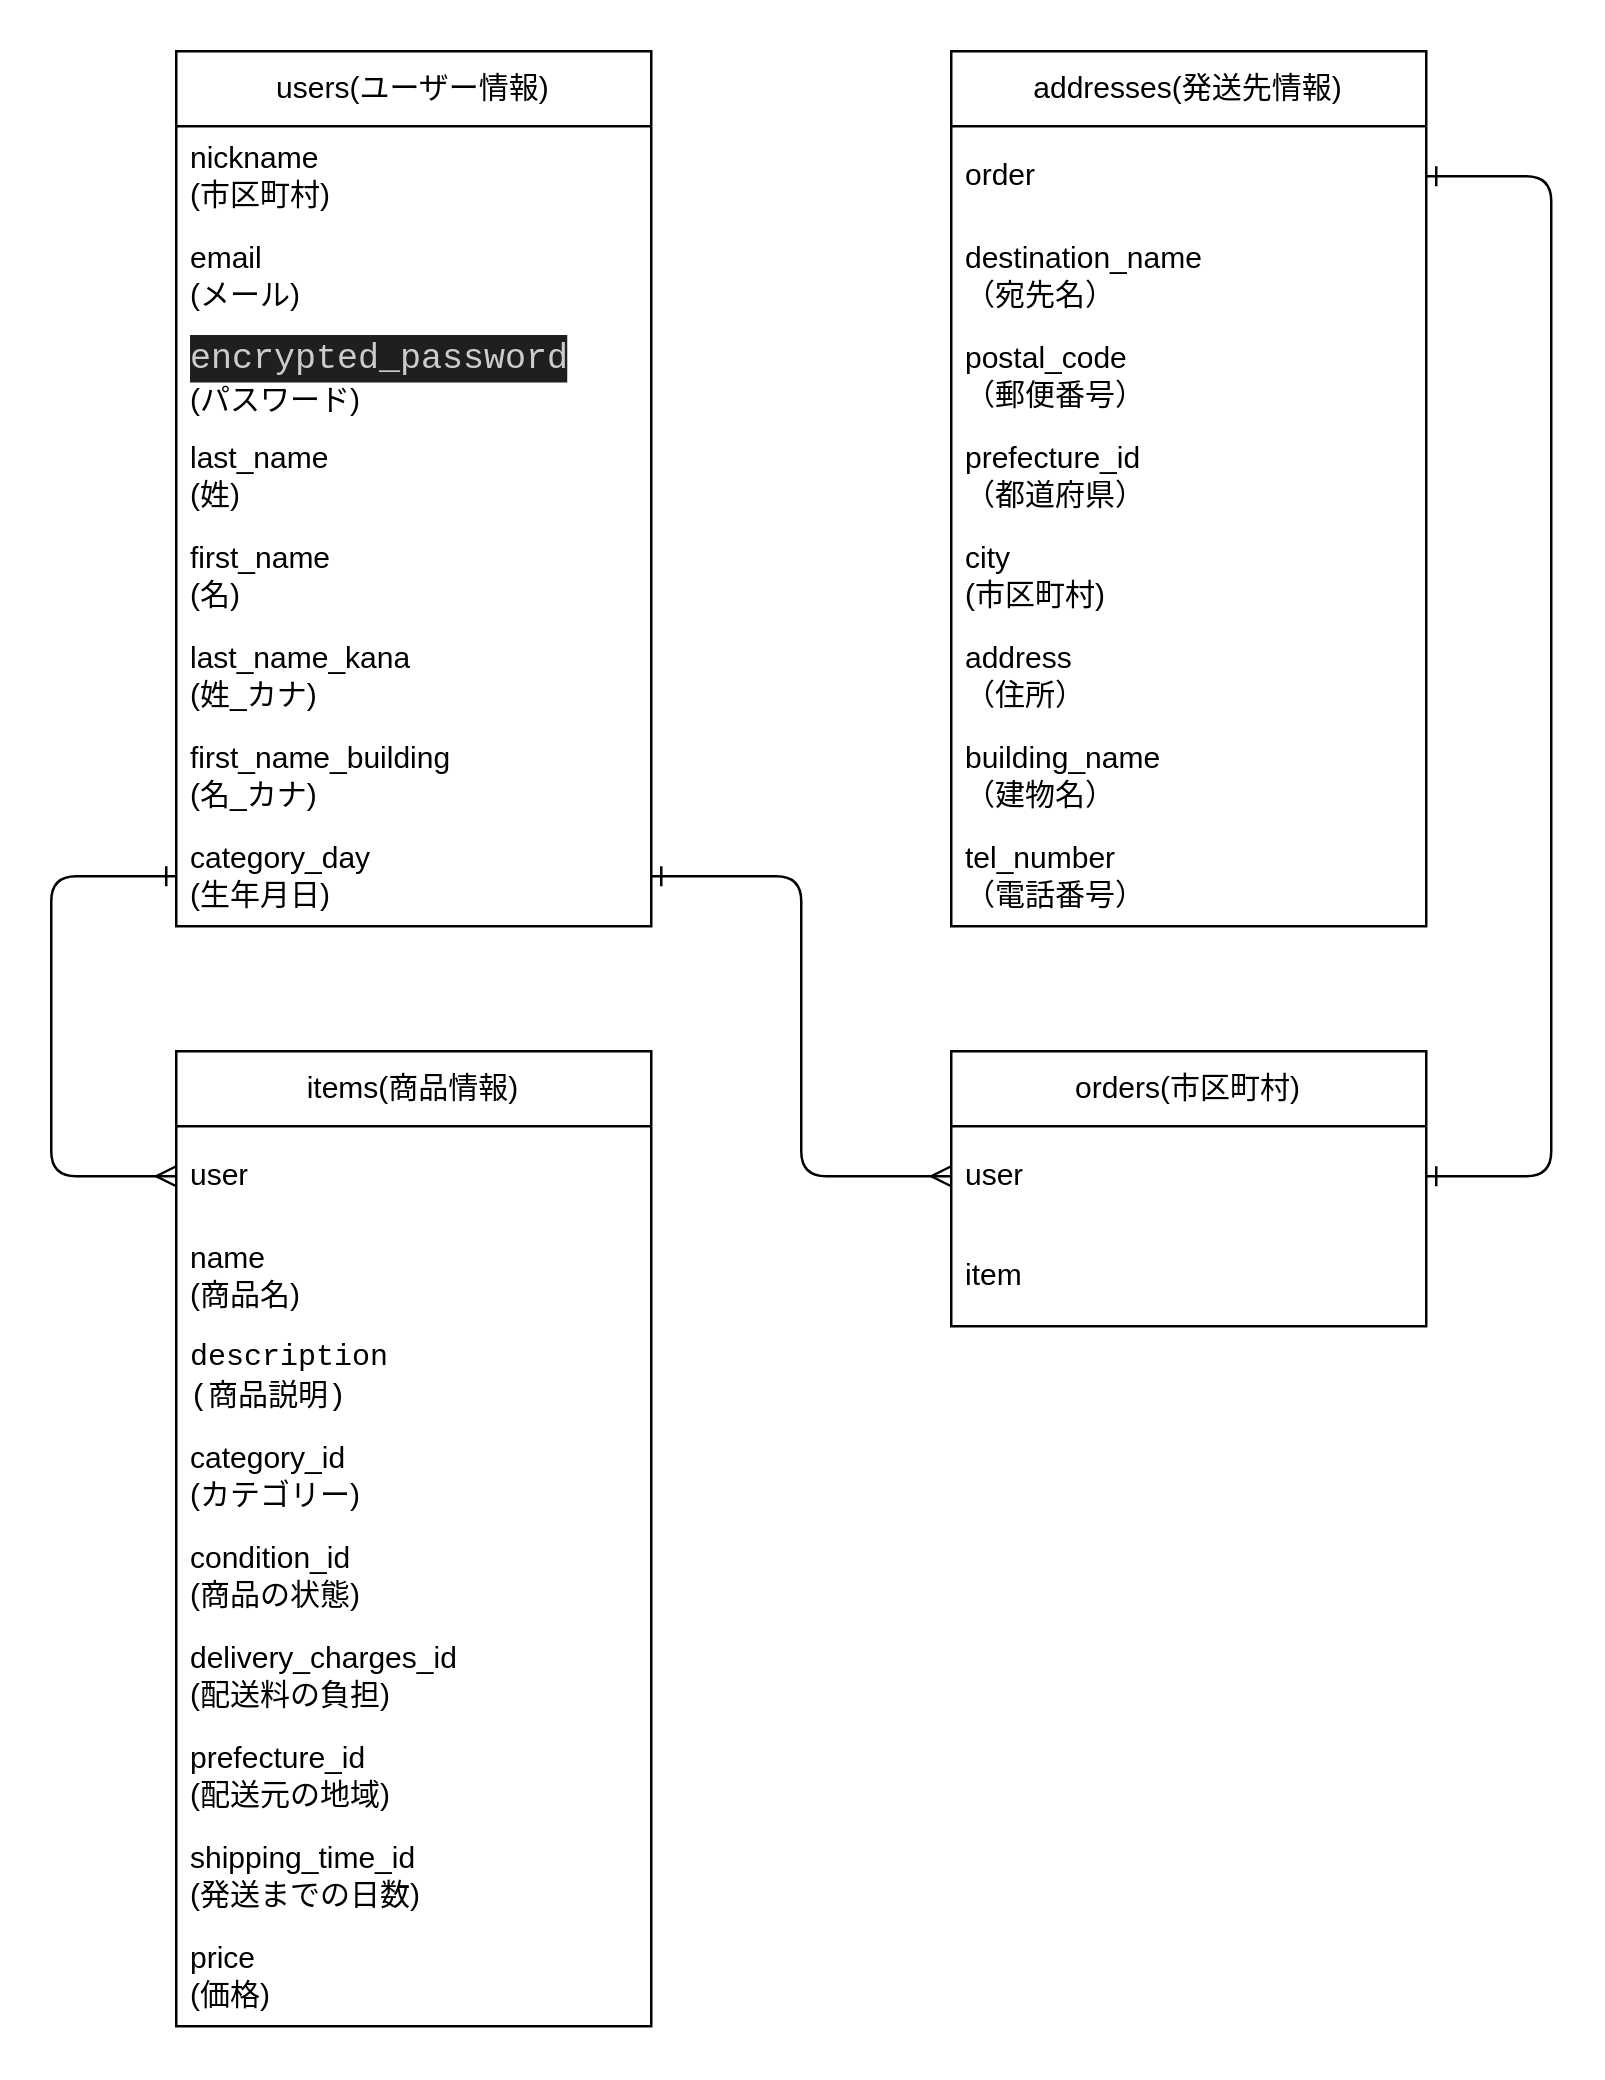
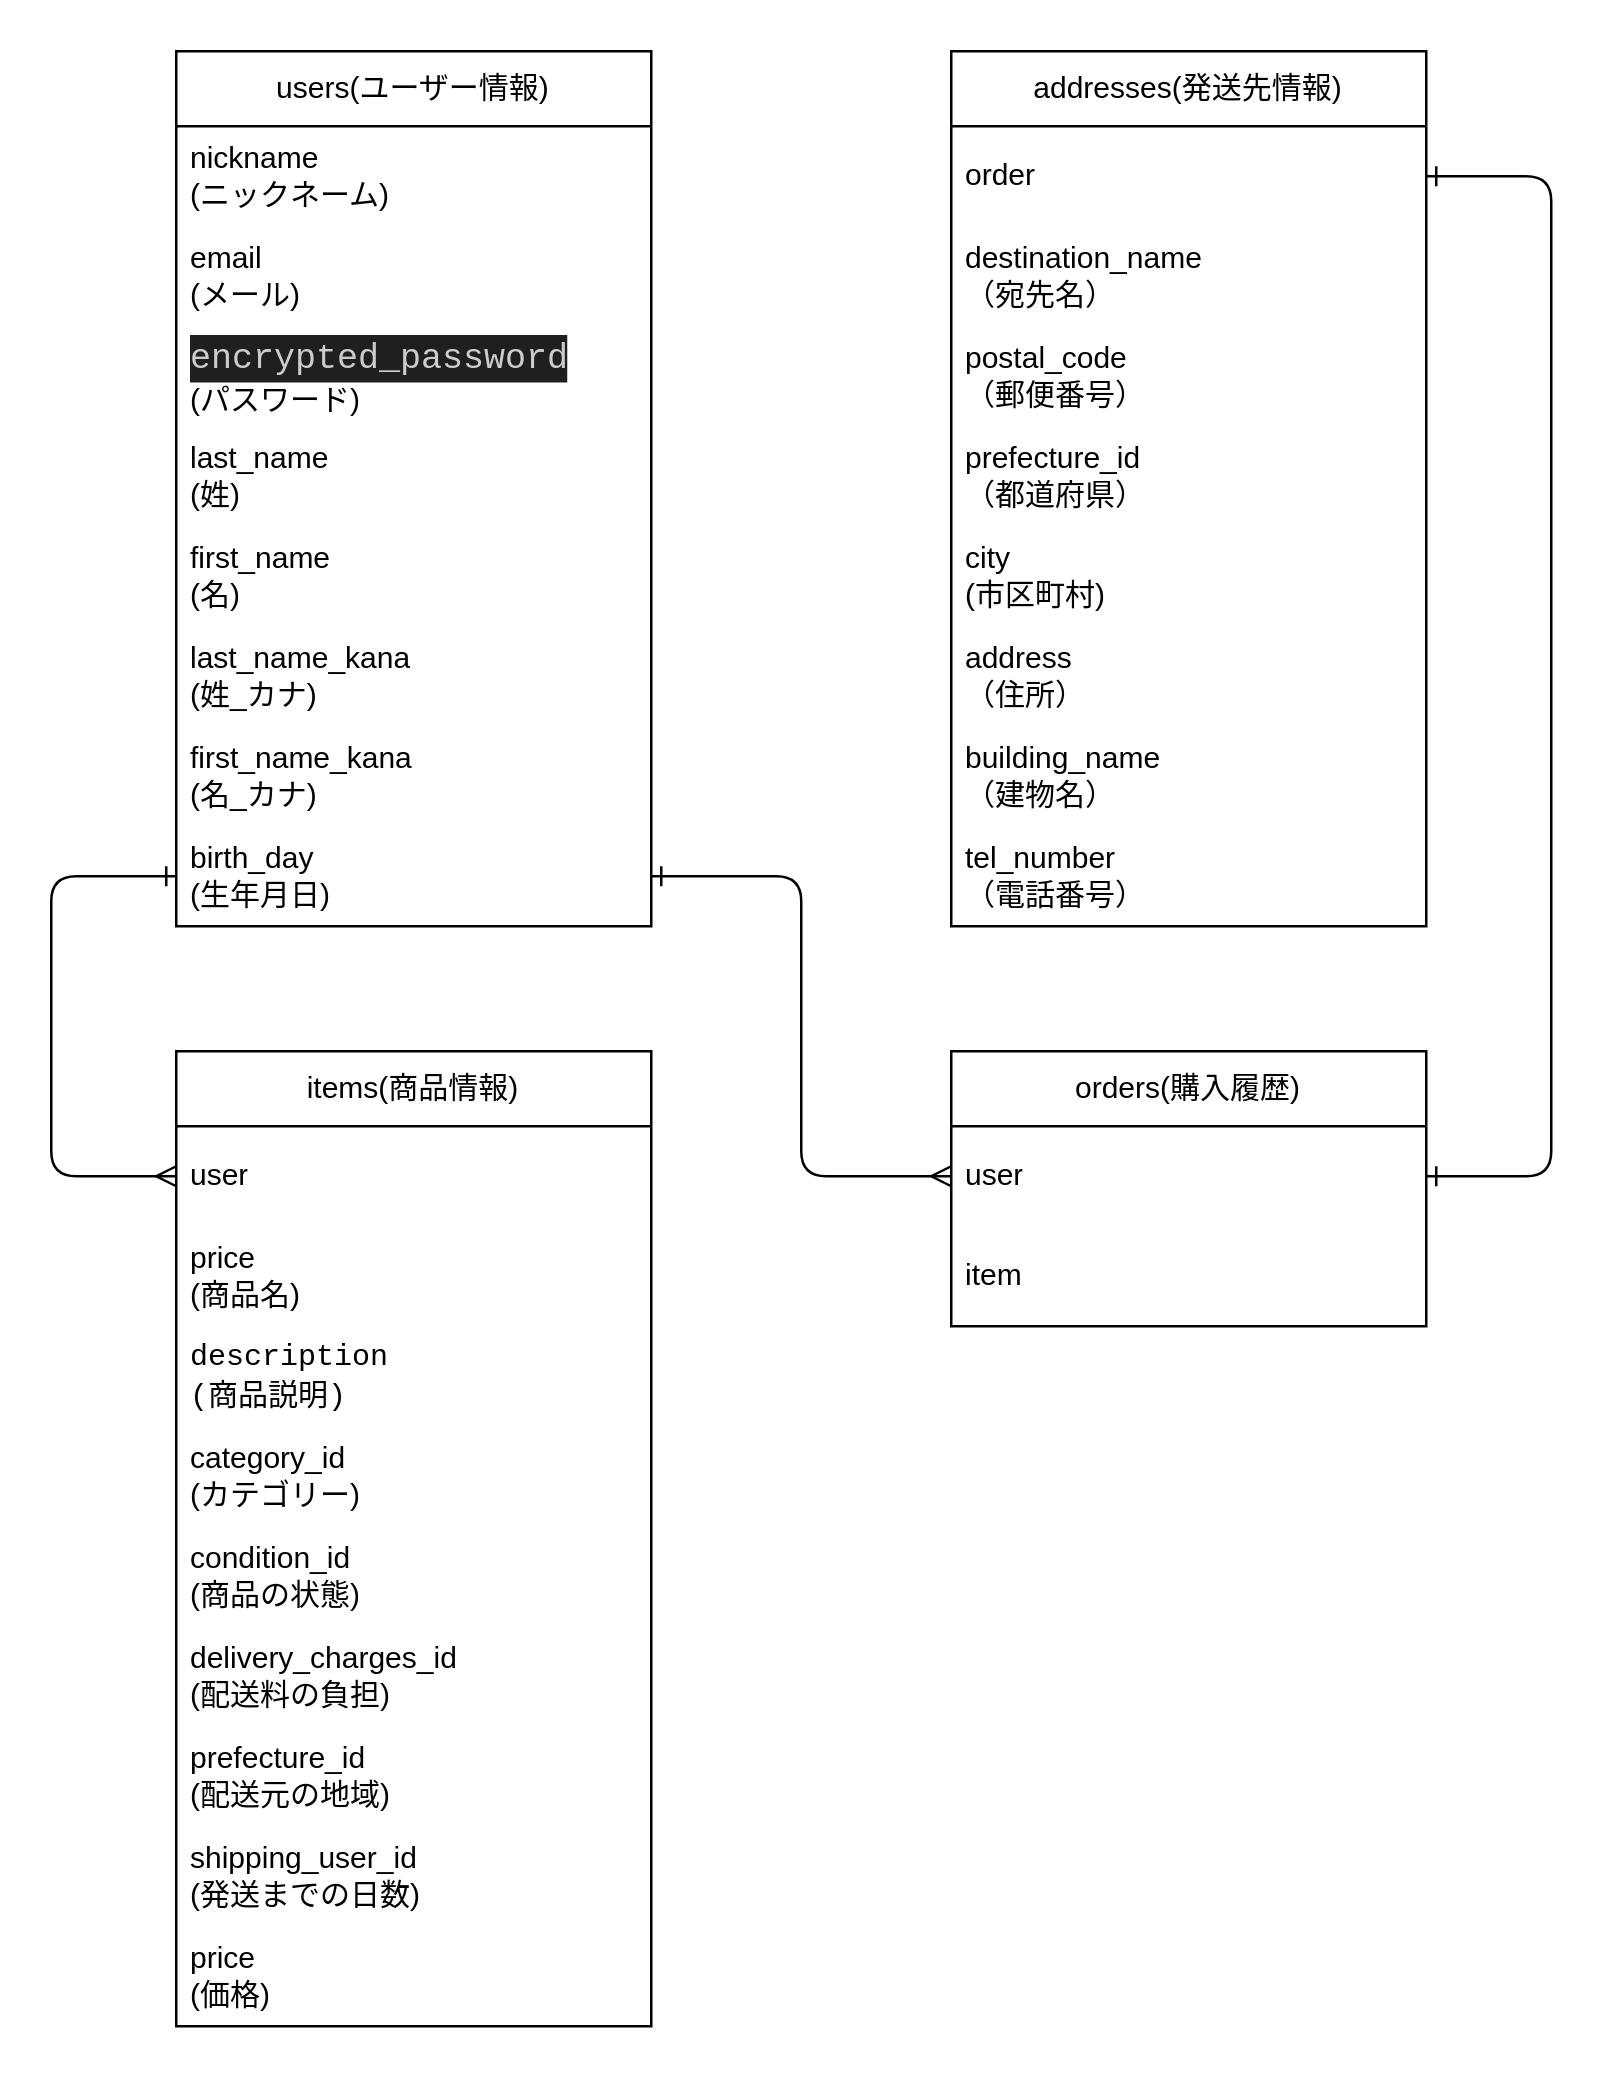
- <mxCell id="3" value="nickname&lt;br&gt;(市区町村)" style="text;strokeColor=none;fillColor=none;align=left;verticalAlign=middle;spacingLeft=4;spacingRight=4;overflow=hidden;points=[[0,0.5],[1,0.5]];portConstraint=eastwest;rotatable=0;whiteSpace=wrap;html=1;" parent="2" vertex="1"><mxGeometry y="30" width="190" height="40" as="geometry" /></mxCell>
+ <mxCell id="3" value="nickname&lt;br&gt;(ニックネーム)" style="text;strokeColor=none;fillColor=none;align=left;verticalAlign=middle;spacingLeft=4;spacingRight=4;overflow=hidden;points=[[0,0.5],[1,0.5]];portConstraint=eastwest;rotatable=0;whiteSpace=wrap;html=1;" parent="2" vertex="1"><mxGeometry y="30" width="190" height="40" as="geometry" /></mxCell>
- <mxCell id="9" value="first_name_building&lt;br&gt;(名_カナ)" style="text;strokeColor=none;fillColor=none;align=left;verticalAlign=middle;spacingLeft=4;spacingRight=4;overflow=hidden;points=[[0,0.5],[1,0.5]];portConstraint=eastwest;rotatable=0;whiteSpace=wrap;html=1;" parent="2" vertex="1"><mxGeometry y="270" width="190" height="40" as="geometry" /></mxCell>
+ <mxCell id="9" value="first_name_kana&lt;br&gt;(名_カナ)" style="text;strokeColor=none;fillColor=none;align=left;verticalAlign=middle;spacingLeft=4;spacingRight=4;overflow=hidden;points=[[0,0.5],[1,0.5]];portConstraint=eastwest;rotatable=0;whiteSpace=wrap;html=1;" parent="2" vertex="1"><mxGeometry y="270" width="190" height="40" as="geometry" /></mxCell>
- <mxCell id="10" value="category_day&lt;br&gt;(生年月日)" style="text;strokeColor=none;fillColor=none;align=left;verticalAlign=middle;spacingLeft=4;spacingRight=4;overflow=hidden;points=[[0,0.5],[1,0.5]];portConstraint=eastwest;rotatable=0;whiteSpace=wrap;html=1;" parent="2" vertex="1"><mxGeometry y="310" width="190" height="40" as="geometry" /></mxCell>
+ <mxCell id="10" value="birth_day&lt;br&gt;(生年月日)" style="text;strokeColor=none;fillColor=none;align=left;verticalAlign=middle;spacingLeft=4;spacingRight=4;overflow=hidden;points=[[0,0.5],[1,0.5]];portConstraint=eastwest;rotatable=0;whiteSpace=wrap;html=1;" parent="2" vertex="1"><mxGeometry y="310" width="190" height="40" as="geometry" /></mxCell>
- <mxCell id="31" value="orders(市区町村)" style="swimlane;fontStyle=0;childLayout=stackLayout;horizontal=1;startSize=30;horizontalStack=0;resizeParent=1;resizeParentMax=0;resizeLast=0;collapsible=1;marginBottom=0;whiteSpace=wrap;html=1;" vertex="1" parent="1"><mxGeometry x="380" y="420" width="190" height="110" as="geometry" /></mxCell>
+ <mxCell id="31" value="orders(購入履歴)" style="swimlane;fontStyle=0;childLayout=stackLayout;horizontal=1;startSize=30;horizontalStack=0;resizeParent=1;resizeParentMax=0;resizeLast=0;collapsible=1;marginBottom=0;whiteSpace=wrap;html=1;" vertex="1" parent="1"><mxGeometry x="380" y="420" width="190" height="110" as="geometry" /></mxCell>
- <mxCell id="13" value="name&lt;br&gt;(商品名)" style="text;strokeColor=none;fillColor=none;align=left;verticalAlign=middle;spacingLeft=4;spacingRight=4;overflow=hidden;points=[[0,0.5],[1,0.5]];portConstraint=eastwest;rotatable=0;whiteSpace=wrap;html=1;" parent="11" vertex="1"><mxGeometry y="70" width="190" height="40" as="geometry" /></mxCell>
+ <mxCell id="13" value="price&lt;br&gt;(商品名)" style="text;strokeColor=none;fillColor=none;align=left;verticalAlign=middle;spacingLeft=4;spacingRight=4;overflow=hidden;points=[[0,0.5],[1,0.5]];portConstraint=eastwest;rotatable=0;whiteSpace=wrap;html=1;" parent="11" vertex="1"><mxGeometry y="70" width="190" height="40" as="geometry" /></mxCell>
- <mxCell id="19" value="shipping_time_id&lt;br&gt;(発送までの日数)" style="text;strokeColor=none;fillColor=none;align=left;verticalAlign=middle;spacingLeft=4;spacingRight=4;overflow=hidden;points=[[0,0.5],[1,0.5]];portConstraint=eastwest;rotatable=0;whiteSpace=wrap;html=1;" vertex="1" parent="11"><mxGeometry y="310" width="190" height="40" as="geometry" /></mxCell>
+ <mxCell id="19" value="shipping_user_id&lt;br&gt;(発送までの日数)" style="text;strokeColor=none;fillColor=none;align=left;verticalAlign=middle;spacingLeft=4;spacingRight=4;overflow=hidden;points=[[0,0.5],[1,0.5]];portConstraint=eastwest;rotatable=0;whiteSpace=wrap;html=1;" vertex="1" parent="11"><mxGeometry y="310" width="190" height="40" as="geometry" /></mxCell>
